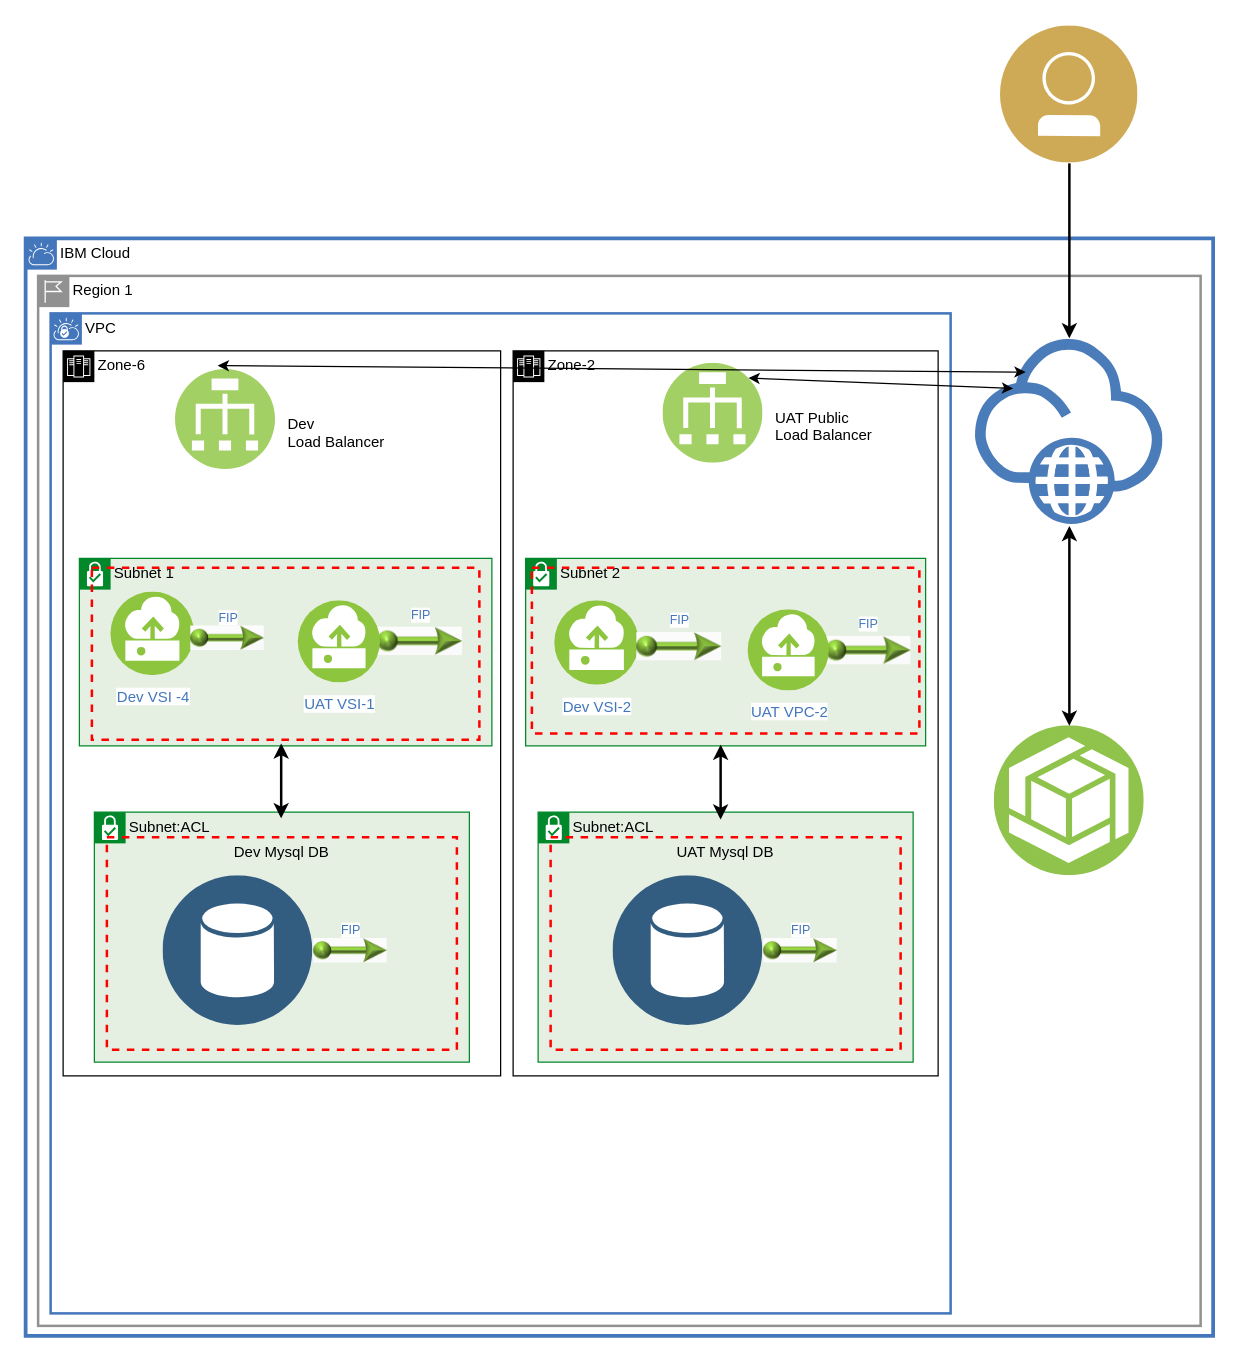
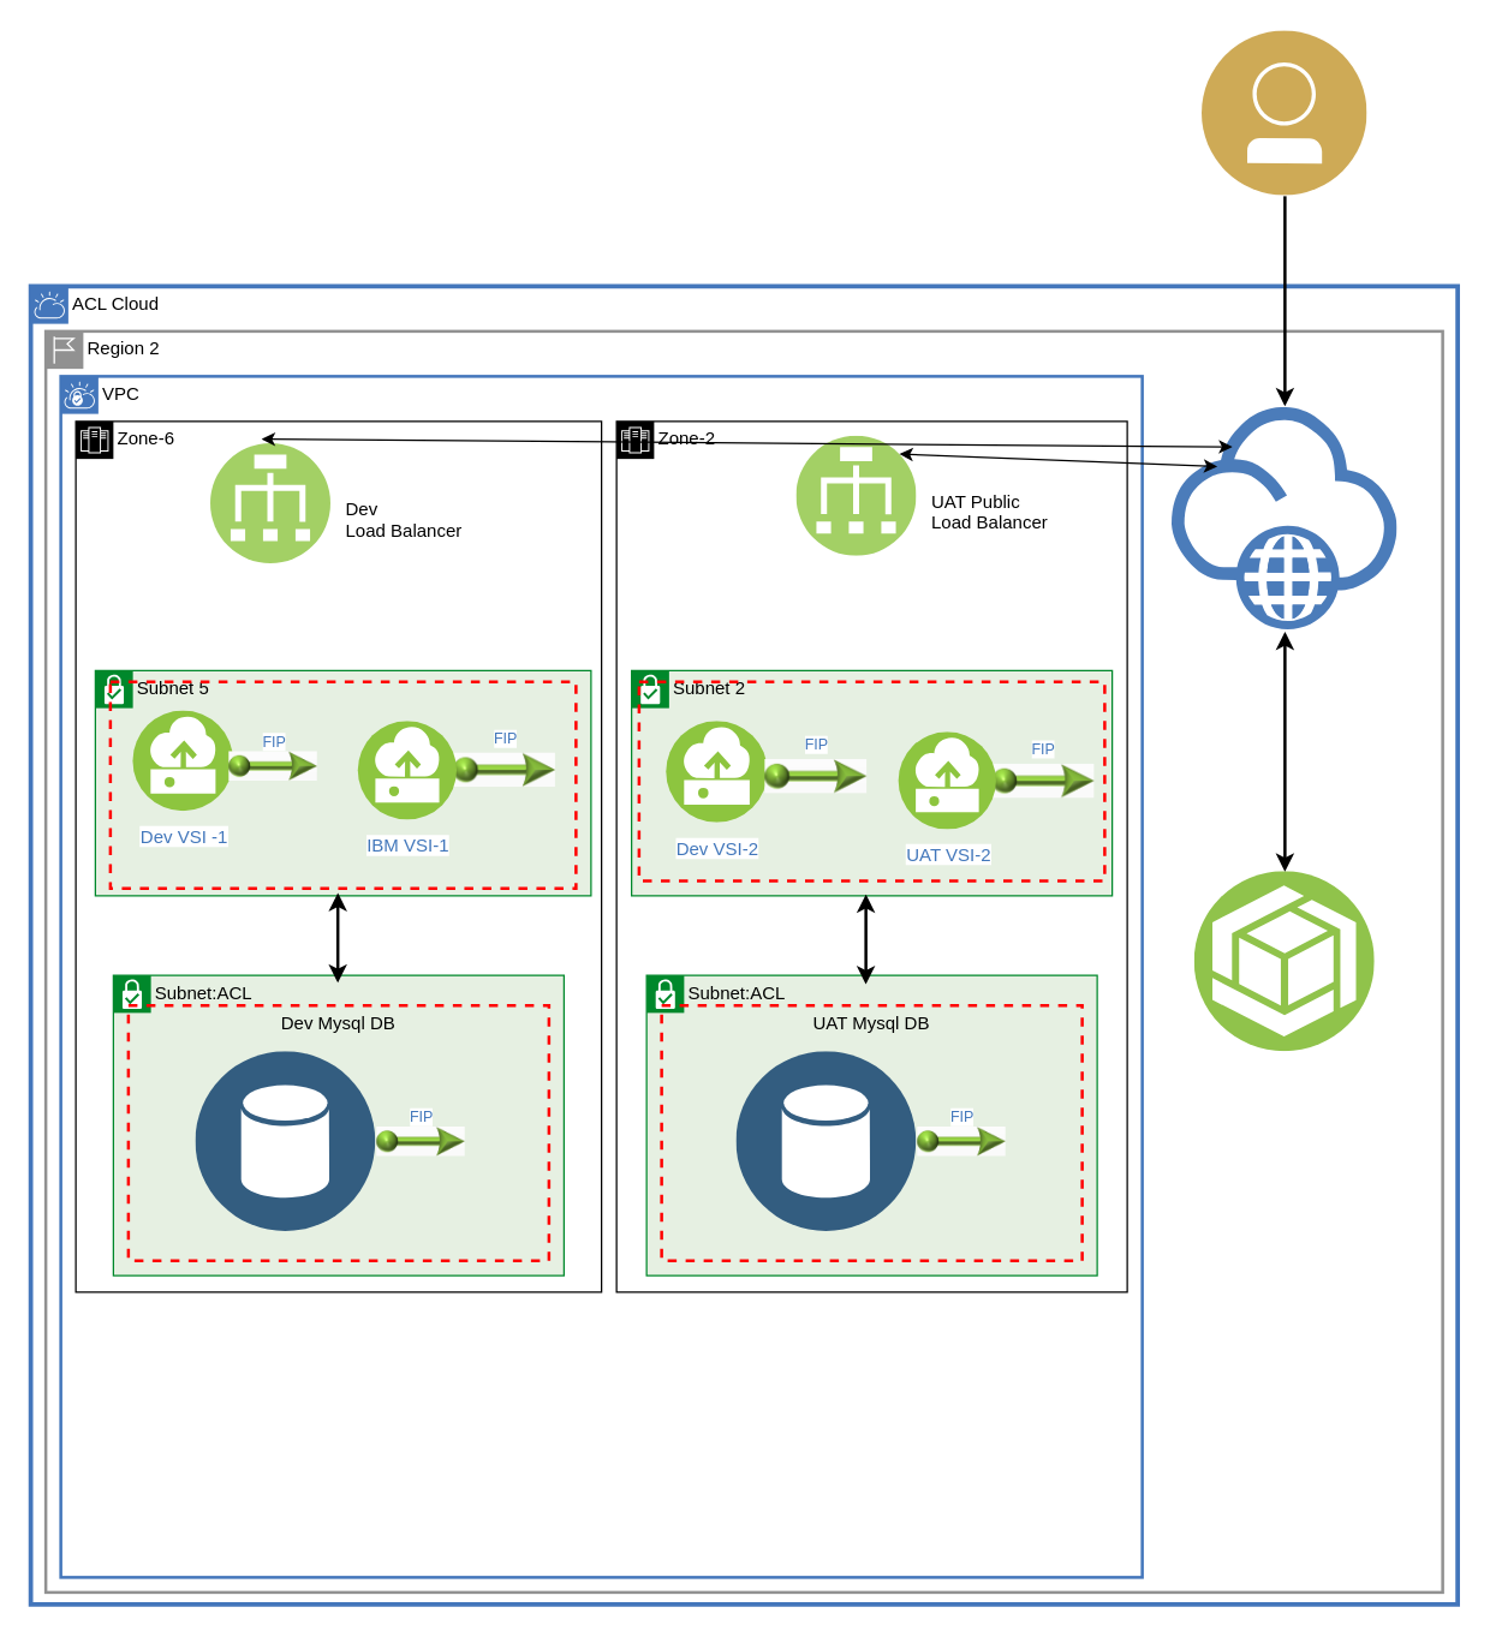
- <mxCell id="2" value="IBM Cloud" style="shape=mxgraph.ibm.box;prType=cloud;fontStyle=0;verticalAlign=top;align=left;spacingLeft=32;spacingTop=4;fillColor=none;rounded=0;whiteSpace=wrap;html=1;strokeColor=#4376BB;strokeWidth=3;dashed=0;container=0;spacing=-4;collapsible=0;expand=0;recursiveResize=0;fontSize=12;fontColor=#000000;" parent="1" vertex="1"><mxGeometry x="20" y="190" width="950" height="878" as="geometry" /></mxCell>
+ <mxCell id="2" value="ACL Cloud" style="shape=mxgraph.ibm.box;prType=cloud;fontStyle=0;verticalAlign=top;align=left;spacingLeft=32;spacingTop=4;fillColor=none;rounded=0;whiteSpace=wrap;html=1;strokeColor=#4376BB;strokeWidth=3;dashed=0;container=0;spacing=-4;collapsible=0;expand=0;recursiveResize=0;fontSize=12;fontColor=#000000;" parent="1" vertex="1"><mxGeometry x="20" y="190" width="950" height="878" as="geometry" /></mxCell>
- <mxCell id="3" value="Region 1" style="shape=mxgraph.ibm.box;prType=region;fontStyle=0;verticalAlign=top;align=left;spacingLeft=32;spacingTop=4;fillColor=none;rounded=0;whiteSpace=wrap;html=1;strokeColor=#919191;strokeWidth=2;dashed=0;container=0;spacing=-4;collapsible=0;expand=0;recursiveResize=0;fontSize=12;fontColor=#000000;" parent="1" vertex="1"><mxGeometry x="30" y="220" width="930" height="840" as="geometry" /></mxCell>
+ <mxCell id="3" value="Region 2" style="shape=mxgraph.ibm.box;prType=region;fontStyle=0;verticalAlign=top;align=left;spacingLeft=32;spacingTop=4;fillColor=none;rounded=0;whiteSpace=wrap;html=1;strokeColor=#919191;strokeWidth=2;dashed=0;container=0;spacing=-4;collapsible=0;expand=0;recursiveResize=0;fontSize=12;fontColor=#000000;" parent="1" vertex="1"><mxGeometry x="30" y="220" width="930" height="840" as="geometry" /></mxCell>
- <mxCell id="24" value="&lt;font color=&quot;#000000&quot;&gt;Subnet 1&lt;/font&gt;" style="shape=mxgraph.ibm.box;prType=subnet;fontStyle=0;verticalAlign=top;align=left;spacingLeft=32;spacingTop=4;fillColor=#E6F0E2;rounded=0;whiteSpace=wrap;html=1;strokeColor=#00882B;strokeWidth=1;dashed=0;container=1;spacing=-4;collapsible=0;expand=0;recursiveResize=0;fontSize=12;fontColor=#FFFFFF;" vertex="1" parent="23"><mxGeometry width="330" height="150" as="geometry" /></mxCell>
+ <mxCell id="24" value="&lt;font color=&quot;#000000&quot;&gt;Subnet 5&lt;/font&gt;" style="shape=mxgraph.ibm.box;prType=subnet;fontStyle=0;verticalAlign=top;align=left;spacingLeft=32;spacingTop=4;fillColor=#E6F0E2;rounded=0;whiteSpace=wrap;html=1;strokeColor=#00882B;strokeWidth=1;dashed=0;container=1;spacing=-4;collapsible=0;expand=0;recursiveResize=0;fontSize=12;fontColor=#FFFFFF;" vertex="1" parent="23"><mxGeometry width="330" height="150" as="geometry" /></mxCell>
- <mxCell id="26" value="Dev VSI -4" style="aspect=fixed;perimeter=ellipsePerimeter;html=1;align=center;shadow=0;dashed=0;fontColor=#4277BB;labelBackgroundColor=#ffffff;fontSize=12;spacingTop=3;image;image=img/lib/ibm/vpc/Instance.svg;strokeColor=#0000FF;fillColor=#B3B3B3;" vertex="1" parent="25"><mxGeometry x="7.0" y="19.59" width="83.635" height="66.912" as="geometry" /></mxCell>
+ <mxCell id="26" value="Dev VSI -1" style="aspect=fixed;perimeter=ellipsePerimeter;html=1;align=center;shadow=0;dashed=0;fontColor=#4277BB;labelBackgroundColor=#ffffff;fontSize=12;spacingTop=3;image;image=img/lib/ibm/vpc/Instance.svg;strokeColor=#0000FF;fillColor=#B3B3B3;" vertex="1" parent="25"><mxGeometry x="7.0" y="19.59" width="83.635" height="66.912" as="geometry" /></mxCell>
- <mxCell id="29" value="UAT VSI-1" style="aspect=fixed;perimeter=ellipsePerimeter;html=1;align=center;shadow=0;dashed=0;fontColor=#4277BB;labelBackgroundColor=#ffffff;fontSize=12;spacingTop=3;image;image=img/lib/ibm/vpc/Instance.svg;strokeColor=#0000FF;fillColor=#B3B3B3;" vertex="1" parent="23"><mxGeometry x="167.0" y="34" width="82.235" height="65.792" as="geometry" /></mxCell>
+ <mxCell id="29" value="IBM VSI-1" style="aspect=fixed;perimeter=ellipsePerimeter;html=1;align=center;shadow=0;dashed=0;fontColor=#4277BB;labelBackgroundColor=#ffffff;fontSize=12;spacingTop=3;image;image=img/lib/ibm/vpc/Instance.svg;strokeColor=#0000FF;fillColor=#B3B3B3;" vertex="1" parent="23"><mxGeometry x="167.0" y="34" width="82.235" height="65.792" as="geometry" /></mxCell>
- <mxCell id="13" value="UAT VPC-2" style="aspect=fixed;perimeter=ellipsePerimeter;html=1;align=center;shadow=0;dashed=0;fontColor=#4277BB;labelBackgroundColor=#ffffff;fontSize=12;spacingTop=3;image;image=img/lib/ibm/vpc/Instance.svg;strokeColor=#0000FF;fillColor=#B3B3B3;" vertex="1" parent="7"><mxGeometry x="170" y="41.25" width="81.25" height="65" as="geometry" /></mxCell>
+ <mxCell id="13" value="UAT VSI-2" style="aspect=fixed;perimeter=ellipsePerimeter;html=1;align=center;shadow=0;dashed=0;fontColor=#4277BB;labelBackgroundColor=#ffffff;fontSize=12;spacingTop=3;image;image=img/lib/ibm/vpc/Instance.svg;strokeColor=#0000FF;fillColor=#B3B3B3;" vertex="1" parent="7"><mxGeometry x="170" y="41.25" width="81.25" height="65" as="geometry" /></mxCell>
